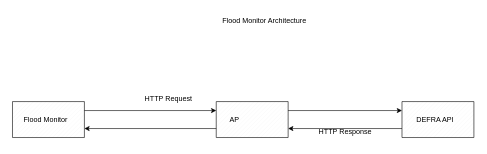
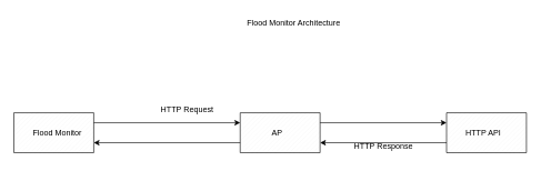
- <mxCell id="7" value="Flood Monitor" style="text;html=1;align=center;verticalAlign=middle;resizable=0;points=[];autosize=1;strokeColor=none;fillColor=none;" vertex="1" parent="1"><mxGeometry x="25" y="184" width="100" height="30" as="geometry" /></mxCell>
+ <mxCell id="7" value="Flood Monitor" style="text;html=1;align=center;verticalAlign=middle;resizable=0;points=[];autosize=1;strokeColor=none;fillColor=none;" vertex="1" parent="1"><mxGeometry x="35" y="184" width="100" height="30" as="geometry" /></mxCell>
- <mxCell id="5" value="AP" style="text;html=1;align=center;verticalAlign=middle;resizable=0;points=[];autosize=1;strokeColor=none;fillColor=none;" vertex="1" parent="1"><mxGeometry x="370" y="184" width="40" height="30" as="geometry" /></mxCell>
+ <mxCell id="5" value="AP" style="text;html=1;align=center;verticalAlign=middle;resizable=0;points=[];autosize=1;strokeColor=none;fillColor=none;" vertex="1" parent="1"><mxGeometry x="395" y="184" width="40" height="30" as="geometry" /></mxCell>
- <mxCell id="6" value="DEFRA API" style="text;html=1;align=center;verticalAlign=middle;resizable=0;points=[];autosize=1;strokeColor=none;fillColor=none;" vertex="1" parent="1"><mxGeometry x="680" y="184" width="90" height="30" as="geometry" /></mxCell>
+ <mxCell id="6" value="HTTP API" style="text;html=1;align=center;verticalAlign=middle;resizable=0;points=[];autosize=1;strokeColor=none;fillColor=none;" vertex="1" parent="1"><mxGeometry x="680" y="184" width="90" height="30" as="geometry" /></mxCell>
